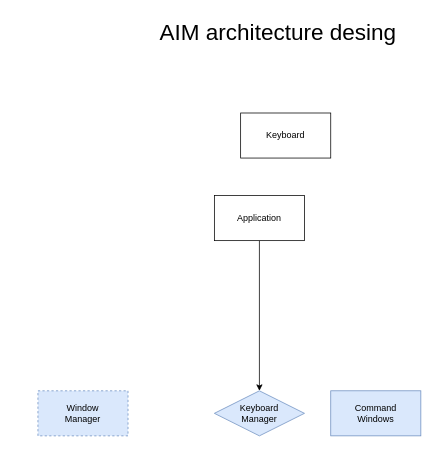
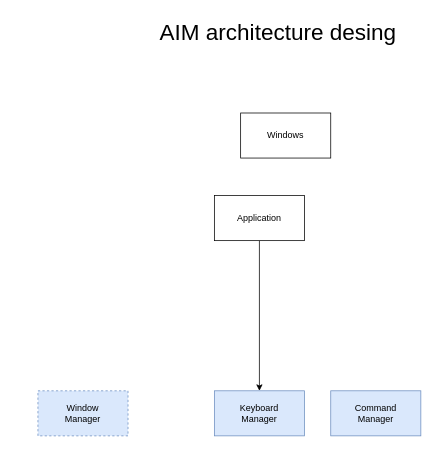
- <mxCell id="4" value="Keyboard" style="rounded=0;whiteSpace=wrap;html=1;" vertex="1" parent="1"><mxGeometry x="320" y="150" width="120" height="60" as="geometry" /></mxCell>
+ <mxCell id="4" value="Windows" style="rounded=0;whiteSpace=wrap;html=1;" vertex="1" parent="1"><mxGeometry x="320" y="150" width="120" height="60" as="geometry" /></mxCell>
- <mxCell id="7" value="&lt;div&gt;Keyboard&lt;/div&gt;&lt;div&gt;Manager&lt;br&gt;&lt;/div&gt;" style="rhombus;whiteSpace=wrap;html=1;fillColor=#dae8fc;strokeColor=#6c8ebf;" vertex="1" parent="1"><mxGeometry x="285" y="520" width="120" height="60" as="geometry" /></mxCell>
+ <mxCell id="7" value="&lt;div&gt;Keyboard&lt;/div&gt;&lt;div&gt;Manager&lt;br&gt;&lt;/div&gt;" style="whiteSpace=wrap;html=1;fillColor=#dae8fc;strokeColor=#6c8ebf;" vertex="1" parent="1"><mxGeometry x="285" y="520" width="120" height="60" as="geometry" /></mxCell>
- <mxCell id="10" value="&lt;div&gt;Command&lt;/div&gt;&lt;div&gt;Windows&lt;br&gt;&lt;/div&gt;" style="whiteSpace=wrap;html=1;fillColor=#dae8fc;strokeColor=#6c8ebf;" vertex="1" parent="1"><mxGeometry x="440" y="520" width="120" height="60" as="geometry" /></mxCell>
+ <mxCell id="10" value="&lt;div&gt;Command&lt;/div&gt;&lt;div&gt;Manager&lt;br&gt;&lt;/div&gt;" style="whiteSpace=wrap;html=1;fillColor=#dae8fc;strokeColor=#6c8ebf;" vertex="1" parent="1"><mxGeometry x="440" y="520" width="120" height="60" as="geometry" /></mxCell>
